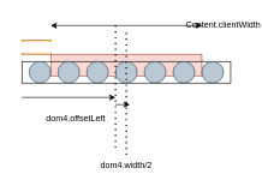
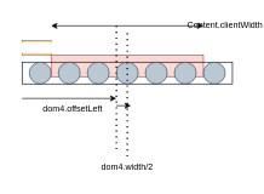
- <mxCell id="15" value="dom4.offsetLeft" style="text;html=1;strokeColor=none;fillColor=none;align=center;verticalAlign=middle;whiteSpace=wrap;rounded=0;" parent="1" vertex="1"><mxGeometry x="75" y="150" width="60" height="30" as="geometry" /></mxCell>
+ <mxCell id="15" value="dom4.offsetLeft" style="text;html=1;strokeColor=none;fillColor=none;align=center;verticalAlign=middle;whiteSpace=wrap;rounded=0;" parent="1" vertex="1"><mxGeometry x="70" y="135" width="60" height="30" as="geometry" /></mxCell>
